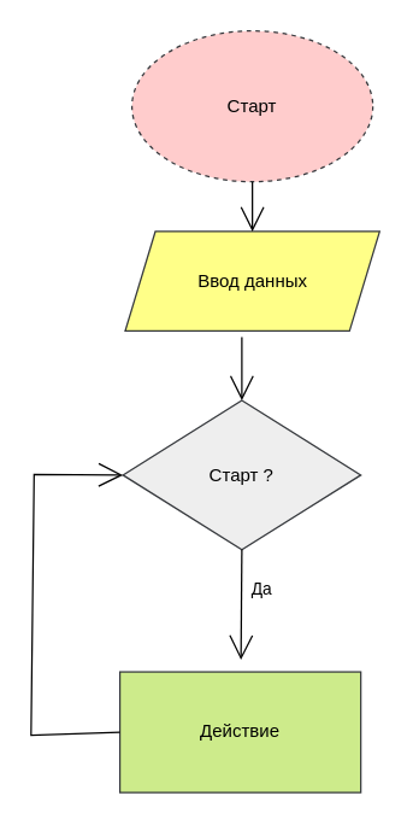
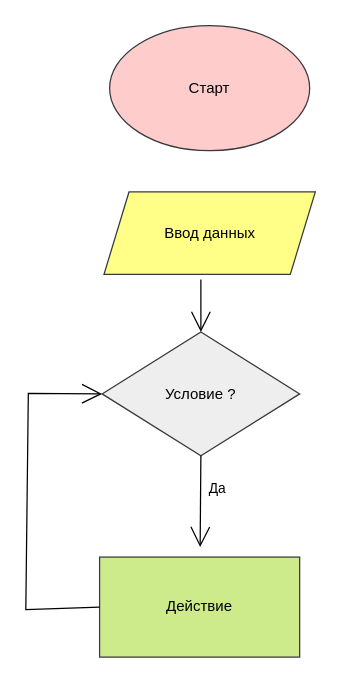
- <mxCell id="2" value="&lt;font style=&quot;vertical-align: inherit;&quot;&gt;&lt;font style=&quot;vertical-align: inherit;&quot;&gt;Старт&lt;/font&gt;&lt;/font&gt;" style="ellipse;whiteSpace=wrap;html=1;hachureGap=4;fillColor=#ffcccc;strokeColor=#36393d;dashed=1;" vertex="1" parent="1"><mxGeometry x="87" y="20" width="160" height="100" as="geometry" /></mxCell>
+ <mxCell id="2" value="&lt;font style=&quot;vertical-align: inherit;&quot;&gt;&lt;font style=&quot;vertical-align: inherit;&quot;&gt;Старт&lt;/font&gt;&lt;/font&gt;" style="ellipse;whiteSpace=wrap;html=1;hachureGap=4;fillColor=#ffcccc;strokeColor=#36393d;" vertex="1" parent="1"><mxGeometry x="87" y="20" width="160" height="100" as="geometry" /></mxCell>
- <mxCell id="4" value="" style="edgeStyle=none;orthogonalLoop=1;jettySize=auto;html=1;rounded=0;endArrow=open;startSize=14;endSize=14;sourcePerimeterSpacing=8;targetPerimeterSpacing=8;curved=1;exitX=0.5;exitY=1;exitDx=0;exitDy=0;entryX=0.5;entryY=0;entryDx=0;entryDy=0;" edge="1" parent="1" source="2" target="3"><mxGeometry width="120" relative="1" as="geometry"><mxPoint x="106" y="166" as="sourcePoint" /><mxPoint x="226" y="166" as="targetPoint" /><Array as="points" /></mxGeometry></mxCell>
- <mxCell id="5" value="&lt;font style=&quot;vertical-align: inherit;&quot;&gt;&lt;font style=&quot;vertical-align: inherit;&quot;&gt;Старт ?&lt;/font&gt;&lt;/font&gt;" style="rhombus;whiteSpace=wrap;html=1;hachureGap=4;fillColor=#eeeeee;strokeColor=#36393d;" vertex="1" parent="1"><mxGeometry x="81" y="265" width="158" height="99" as="geometry" /></mxCell>
+ <mxCell id="5" value="&lt;font style=&quot;vertical-align: inherit;&quot;&gt;&lt;font style=&quot;vertical-align: inherit;&quot;&gt;Условие ?&lt;/font&gt;&lt;/font&gt;" style="rhombus;whiteSpace=wrap;html=1;hachureGap=4;fillColor=#eeeeee;strokeColor=#36393d;" vertex="1" parent="1"><mxGeometry x="81" y="265" width="158" height="99" as="geometry" /></mxCell>
